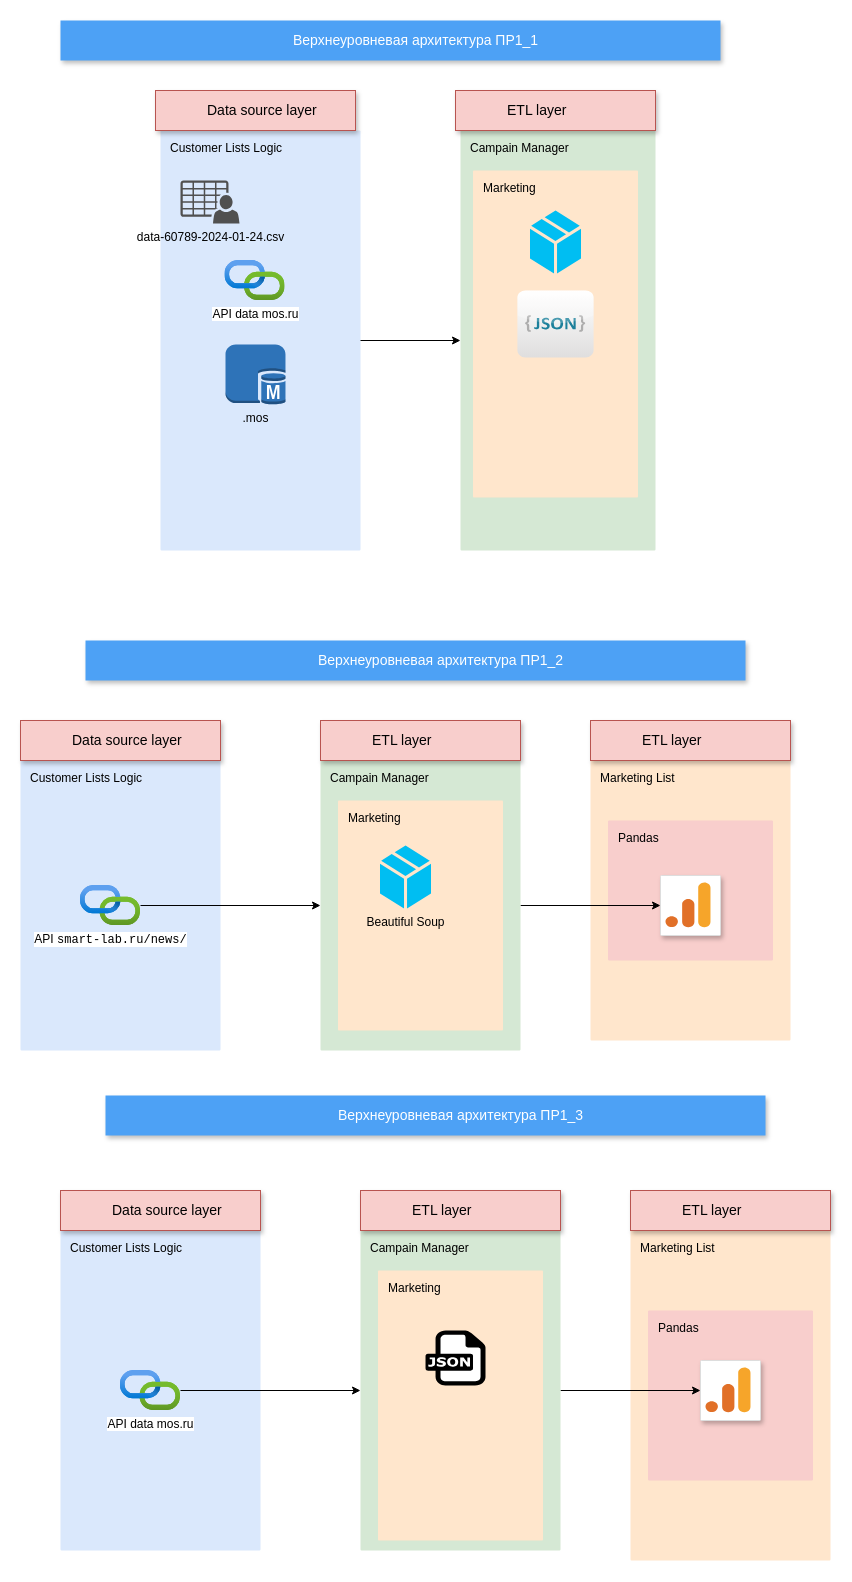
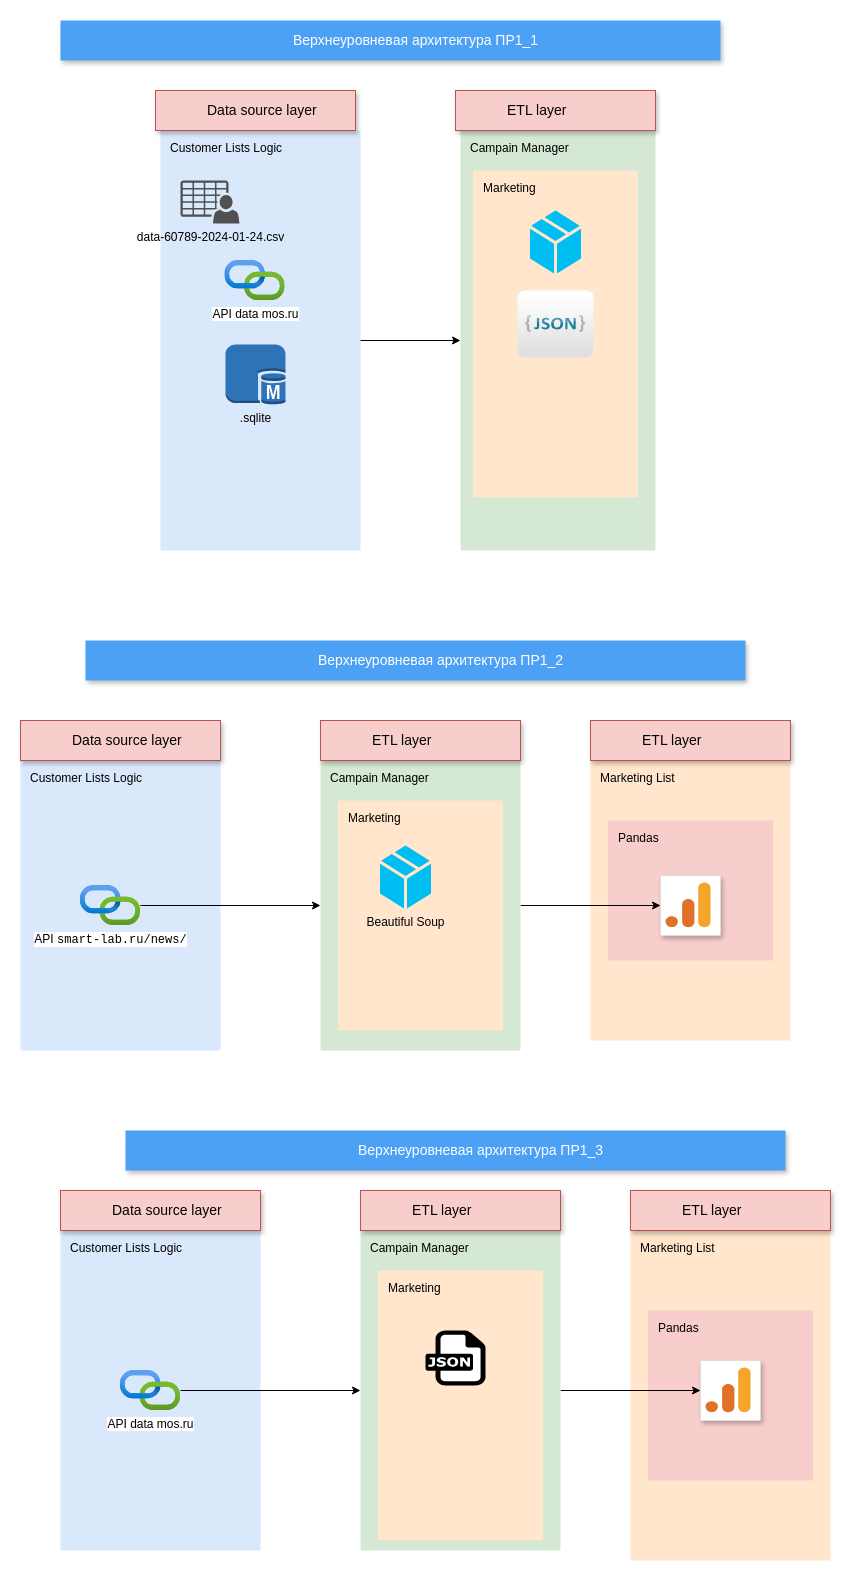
- <mxCell id="28" value=".mos" style="outlineConnect=0;dashed=0;verticalLabelPosition=bottom;verticalAlign=top;align=center;html=1;shape=mxgraph.aws3.sql_master;fillColor=#2E73B8;gradientColor=none;" parent="1" vertex="1"><mxGeometry x="225" y="344" width="60" height="60" as="geometry" /></mxCell>
+ <mxCell id="28" value=".sqlite" style="outlineConnect=0;dashed=0;verticalLabelPosition=bottom;verticalAlign=top;align=center;html=1;shape=mxgraph.aws3.sql_master;fillColor=#2E73B8;gradientColor=none;" parent="1" vertex="1"><mxGeometry x="225" y="344" width="60" height="60" as="geometry" /></mxCell>
- <mxCell id="41" value="Верхнеуровневая архитектура ПР1_3" style="fillColor=#4DA1F5;strokeColor=none;shadow=1;gradientColor=none;fontSize=14;align=center;spacingLeft=50;fontColor=#ffffff;html=1;" parent="1" vertex="1"><mxGeometry x="105" y="1095" width="660" height="40" as="geometry" /></mxCell>
+ <mxCell id="41" value="Верхнеуровневая архитектура ПР1_3" style="fillColor=#4DA1F5;strokeColor=none;shadow=1;gradientColor=none;fontSize=14;align=center;spacingLeft=50;fontColor=#ffffff;html=1;" parent="1" vertex="1"><mxGeometry x="125" y="1130" width="660" height="40" as="geometry" /></mxCell>
